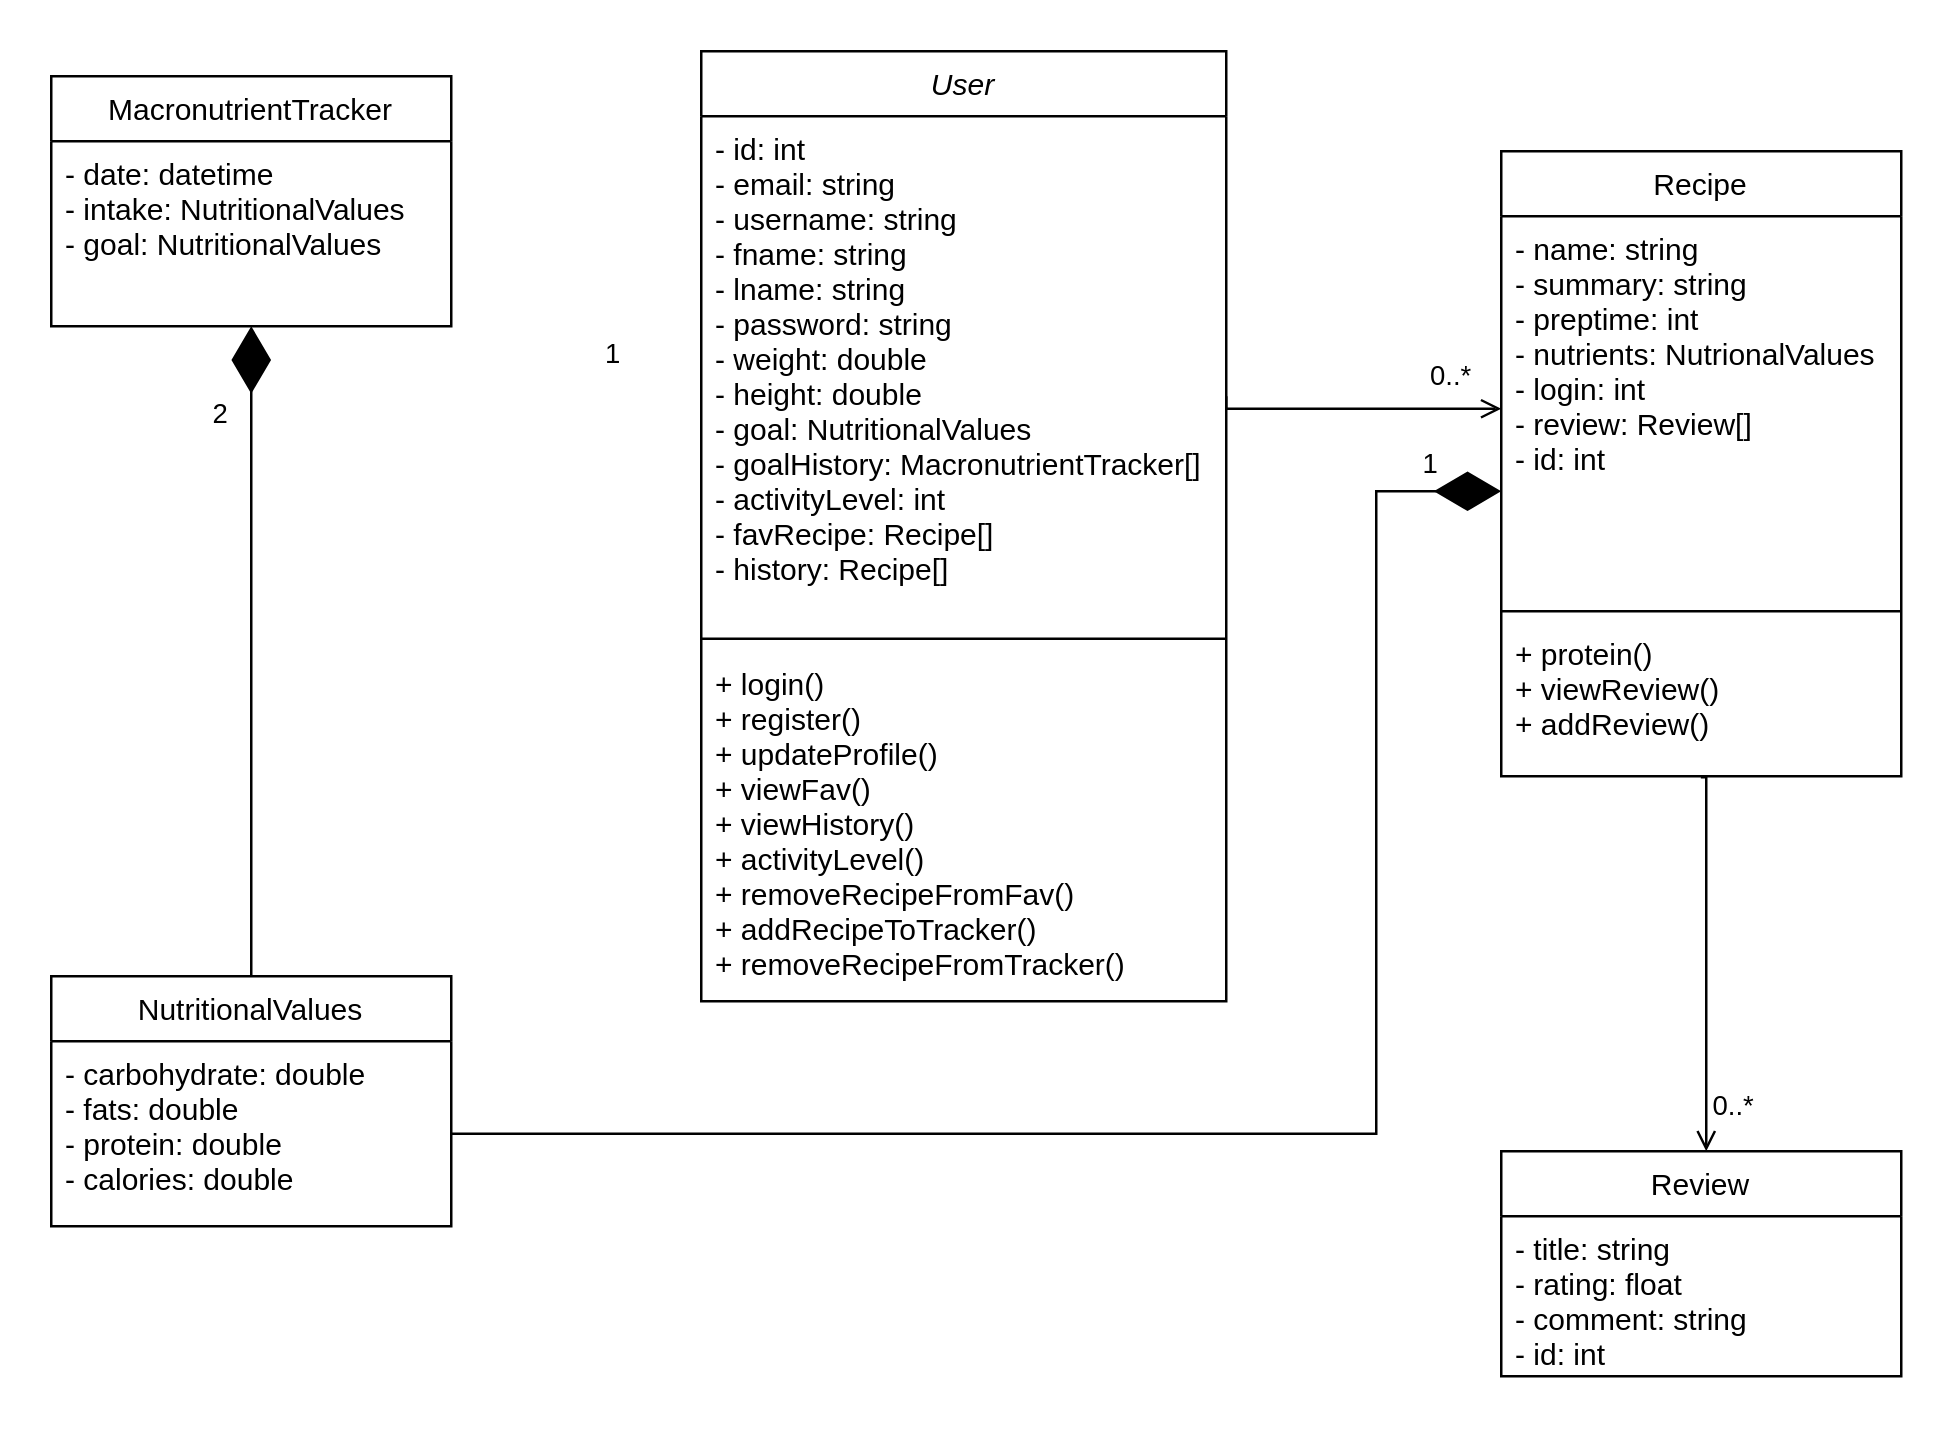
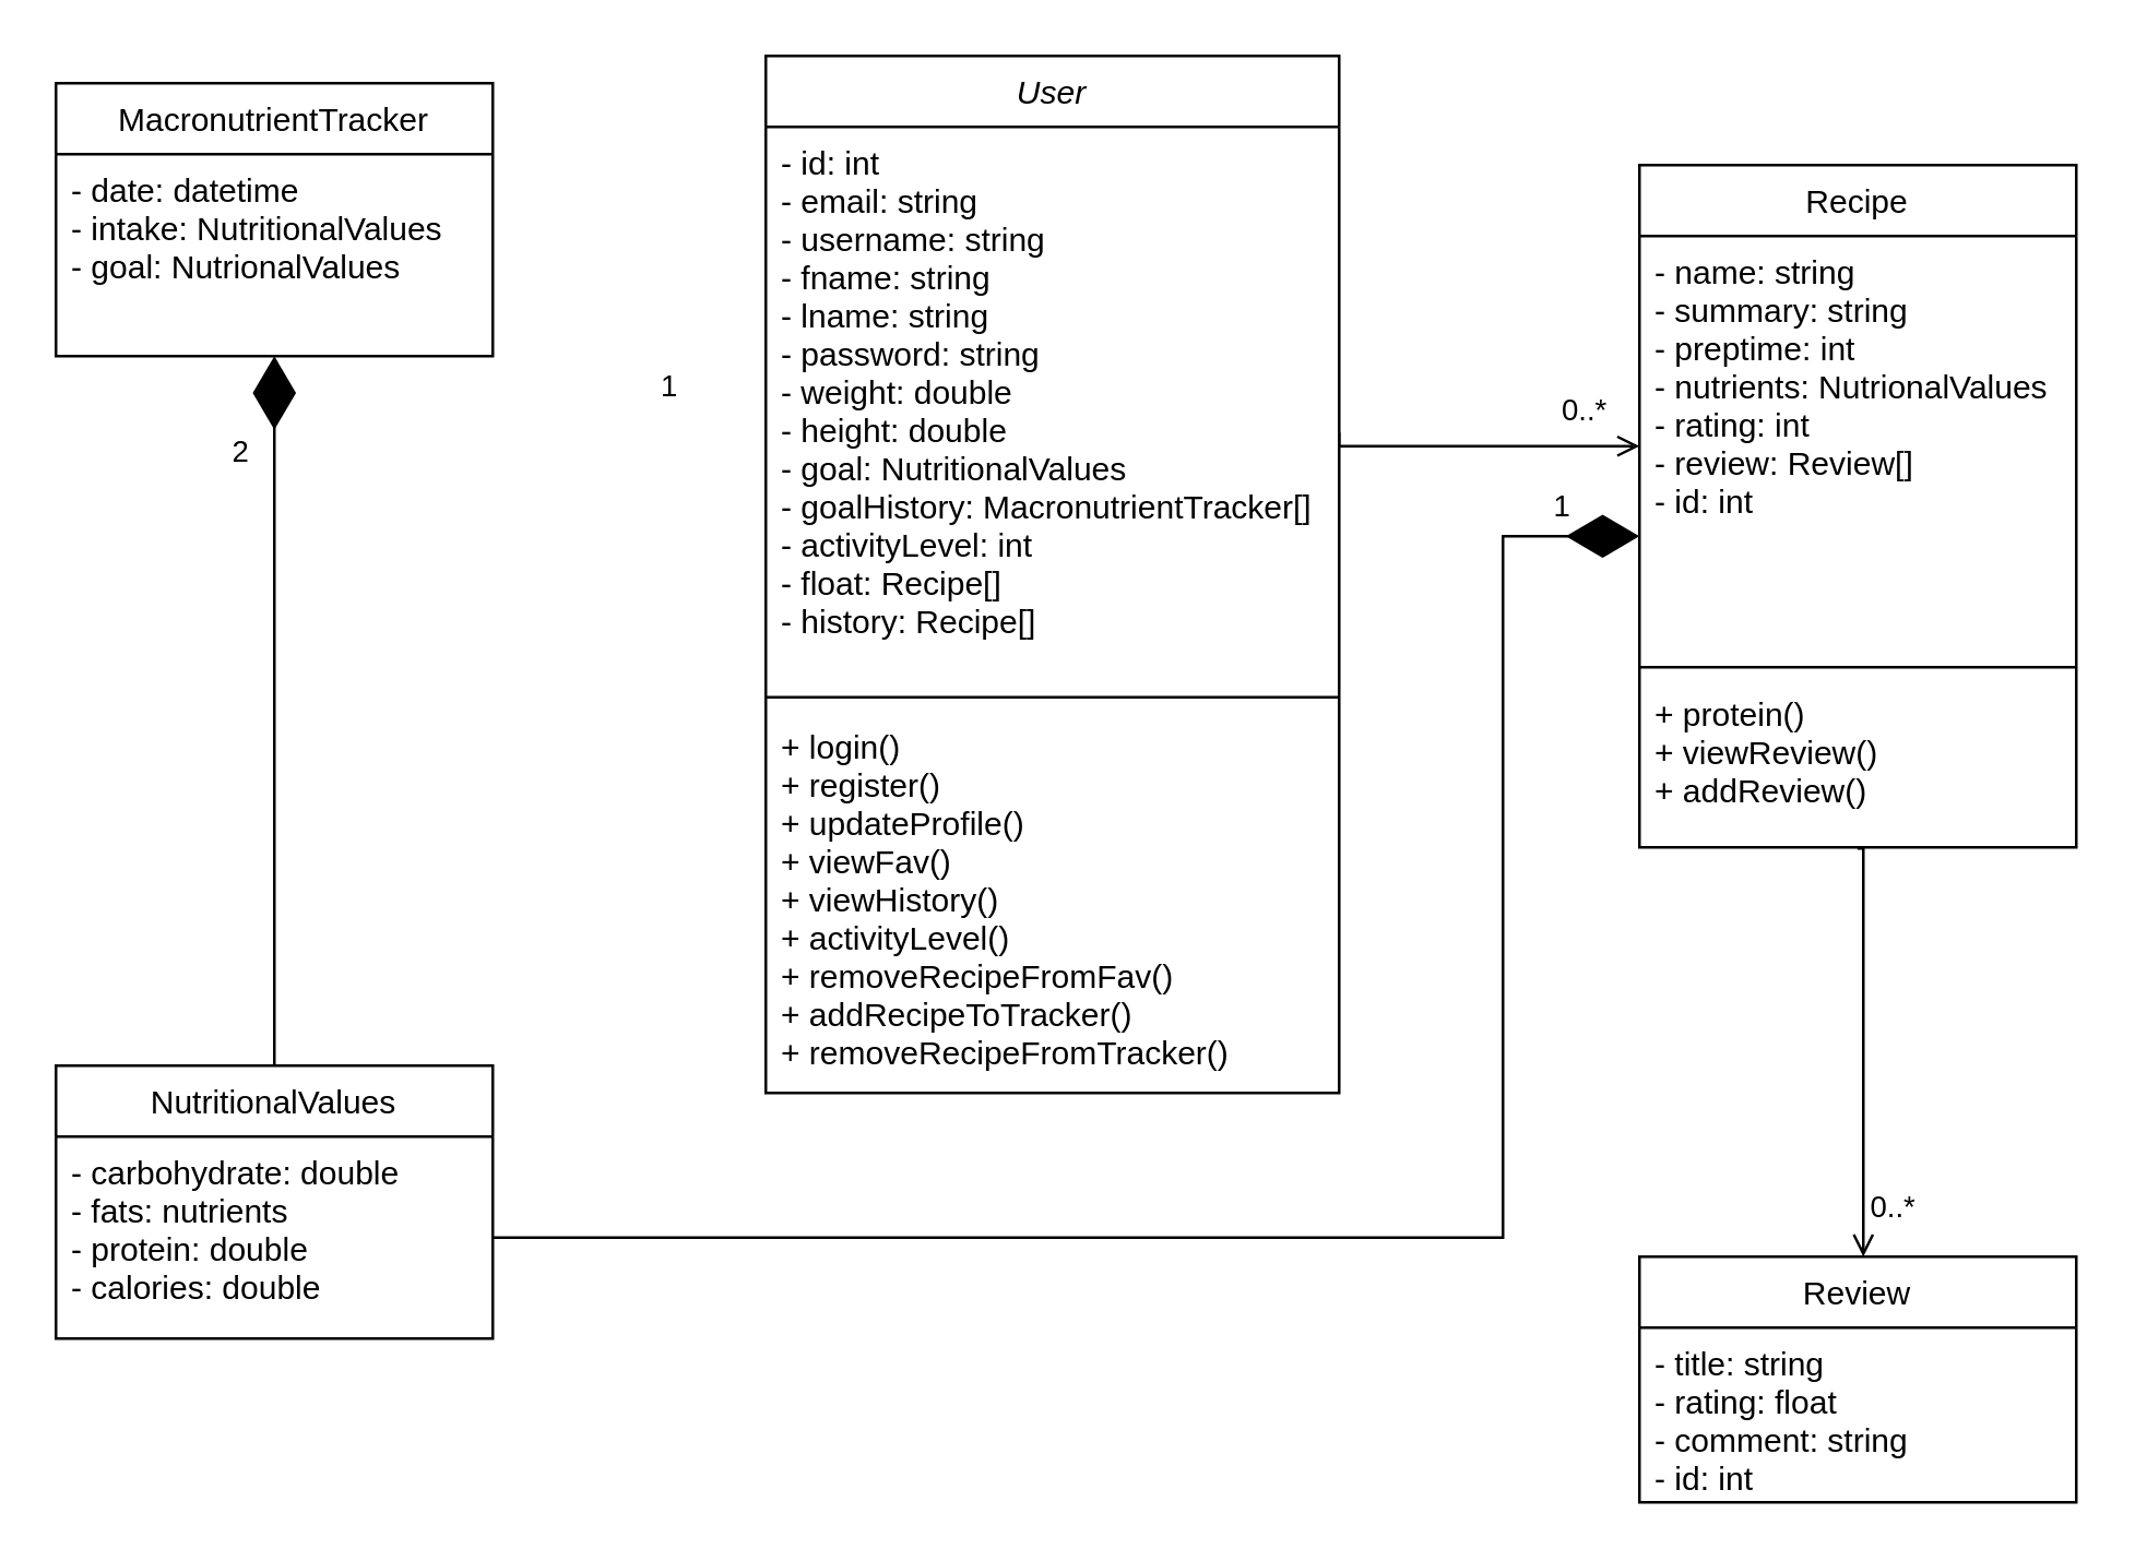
- <mxCell id="3" value="- id: int&#10;- email: string&#10;- username: string&#10;- fname: string&#10;- lname: string&#10;- password: string&#10;- weight: double&#10;- height: double&#10;- goal: NutritionalValues&#10;- goalHistory: MacronutrientTracker[]&#10;- activityLevel: int&#10;- favRecipe: Recipe[]&#10;- history: Recipe[]" style="text;align=left;verticalAlign=top;spacingLeft=4;spacingRight=4;overflow=hidden;rotatable=0;points=[[0,0.5],[1,0.5]];portConstraint=eastwest;" vertex="1" parent="2"><mxGeometry y="26" width="210" height="204" as="geometry" /></mxCell>
+ <mxCell id="3" value="- id: int&#10;- email: string&#10;- username: string&#10;- fname: string&#10;- lname: string&#10;- password: string&#10;- weight: double&#10;- height: double&#10;- goal: NutritionalValues&#10;- goalHistory: MacronutrientTracker[]&#10;- activityLevel: int&#10;- float: Recipe[]&#10;- history: Recipe[]" style="text;align=left;verticalAlign=top;spacingLeft=4;spacingRight=4;overflow=hidden;rotatable=0;points=[[0,0.5],[1,0.5]];portConstraint=eastwest;" vertex="1" parent="2"><mxGeometry y="26" width="210" height="204" as="geometry" /></mxCell>
- <mxCell id="17" value="- date: datetime&#10;- intake: NutritionalValues&#10;- goal: NutritionalValues&#10;" style="text;align=left;verticalAlign=top;spacingLeft=4;spacingRight=4;overflow=hidden;rotatable=0;points=[[0,0.5],[1,0.5]];portConstraint=eastwest;rounded=0;shadow=0;html=0;" vertex="1" parent="16"><mxGeometry y="26" width="160" height="74" as="geometry" /></mxCell>
+ <mxCell id="17" value="- date: datetime&#10;- intake: NutritionalValues&#10;- goal: NutrionalValues&#10;" style="text;align=left;verticalAlign=top;spacingLeft=4;spacingRight=4;overflow=hidden;rotatable=0;points=[[0,0.5],[1,0.5]];portConstraint=eastwest;rounded=0;shadow=0;html=0;" vertex="1" parent="16"><mxGeometry y="26" width="160" height="74" as="geometry" /></mxCell>
- <mxCell id="7" value="- name: string&#10;- summary: string&#10;- preptime: int&#10;- nutrients: NutrionalValues&#10;- login: int&#10;- review: Review[]&#10;- id: int" style="text;align=left;verticalAlign=top;spacingLeft=4;spacingRight=4;overflow=hidden;rotatable=0;points=[[0,0.5],[1,0.5]];portConstraint=eastwest;" vertex="1" parent="6"><mxGeometry y="26" width="160" height="154" as="geometry" /></mxCell>
+ <mxCell id="7" value="- name: string&#10;- summary: string&#10;- preptime: int&#10;- nutrients: NutrionalValues&#10;- rating: int&#10;- review: Review[]&#10;- id: int" style="text;align=left;verticalAlign=top;spacingLeft=4;spacingRight=4;overflow=hidden;rotatable=0;points=[[0,0.5],[1,0.5]];portConstraint=eastwest;" vertex="1" parent="6"><mxGeometry y="26" width="160" height="154" as="geometry" /></mxCell>
- <mxCell id="22" value="- carbohydrate: double&#10;- fats: double&#10;- protein: double&#10;- calories: double" style="text;align=left;verticalAlign=top;spacingLeft=4;spacingRight=4;overflow=hidden;rotatable=0;points=[[0,0.5],[1,0.5]];portConstraint=eastwest;rounded=0;shadow=0;html=0;" vertex="1" parent="21"><mxGeometry y="26" width="160" height="74" as="geometry" /></mxCell>
+ <mxCell id="22" value="- carbohydrate: double&#10;- fats: nutrients&#10;- protein: double&#10;- calories: double" style="text;align=left;verticalAlign=top;spacingLeft=4;spacingRight=4;overflow=hidden;rotatable=0;points=[[0,0.5],[1,0.5]];portConstraint=eastwest;rounded=0;shadow=0;html=0;" vertex="1" parent="21"><mxGeometry y="26" width="160" height="74" as="geometry" /></mxCell>
